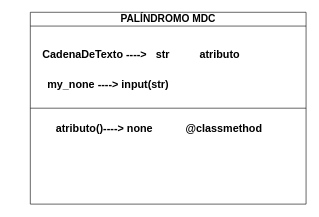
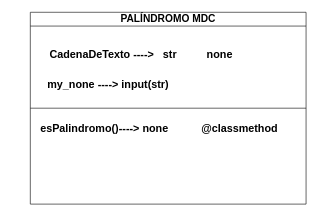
- <mxCell id="3" value="&lt;font style=&quot;font-size: 18px;&quot;&gt;&lt;b&gt;CadenaDeTexto ----&amp;gt;&amp;nbsp; &amp;nbsp;str&amp;nbsp; &amp;nbsp; &amp;nbsp; &amp;nbsp; &amp;nbsp; atributo&lt;/b&gt;&lt;/font&gt;" style="text;html=1;align=center;verticalAlign=middle;whiteSpace=wrap;rounded=0;" vertex="1" parent="2"><mxGeometry x="-30" y="50" width="430" height="40" as="geometry" /></mxCell>
+ <mxCell id="3" value="&lt;font style=&quot;font-size: 18px;&quot;&gt;&lt;b&gt;CadenaDeTexto ----&amp;gt;&amp;nbsp; &amp;nbsp;str&amp;nbsp; &amp;nbsp; &amp;nbsp; &amp;nbsp; &amp;nbsp; none&lt;/b&gt;&lt;/font&gt;" style="text;html=1;align=center;verticalAlign=middle;whiteSpace=wrap;rounded=0;" vertex="1" parent="2"><mxGeometry x="-30" y="50" width="430" height="40" as="geometry" /></mxCell>
- <mxCell id="4" value="&lt;b&gt;&lt;font style=&quot;font-size: 18px;&quot;&gt;atributo()&lt;/font&gt;&lt;/b&gt;&lt;b style=&quot;font-size: 18px;&quot;&gt;----&amp;gt; none&amp;nbsp; &amp;nbsp; &amp;nbsp; &amp;nbsp; &amp;nbsp; &amp;nbsp;@classmethod&lt;/b&gt;" style="text;html=1;align=center;verticalAlign=middle;whiteSpace=wrap;rounded=0;" vertex="1" parent="2"><mxGeometry x="-30" y="180" width="490" height="30" as="geometry" /></mxCell>
+ <mxCell id="4" value="&lt;b&gt;&lt;font style=&quot;font-size: 18px;&quot;&gt;esPalindromo()&lt;/font&gt;&lt;/b&gt;&lt;b style=&quot;font-size: 18px;&quot;&gt;----&amp;gt; none&amp;nbsp; &amp;nbsp; &amp;nbsp; &amp;nbsp; &amp;nbsp; &amp;nbsp;@classmethod&lt;/b&gt;" style="text;html=1;align=center;verticalAlign=middle;whiteSpace=wrap;rounded=0;" vertex="1" parent="2"><mxGeometry x="-30" y="180" width="490" height="30" as="geometry" /></mxCell>
